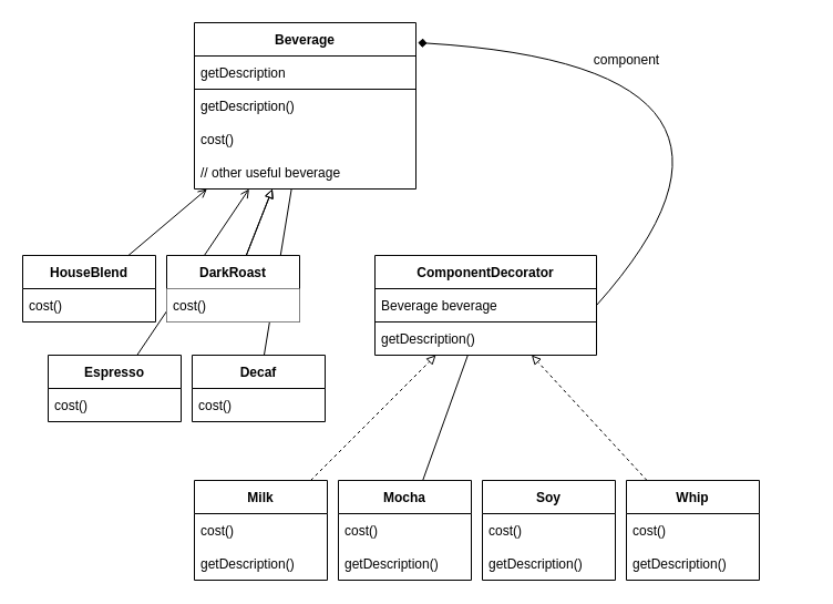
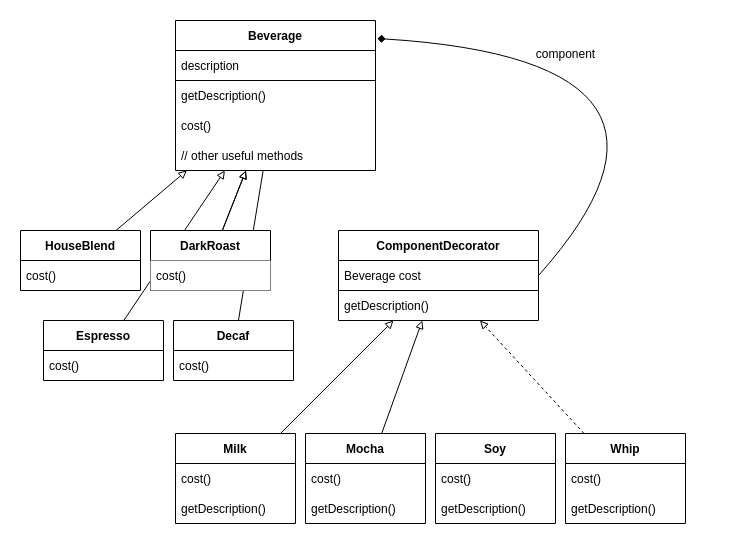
- <mxCell id="5" value="getDescription" style="text;strokeColor=default;fillColor=none;align=left;verticalAlign=middle;spacingLeft=4;spacingRight=4;overflow=hidden;points=[[0,0.5],[1,0.5]];portConstraint=eastwest;rotatable=0;" vertex="1" parent="4"><mxGeometry y="30" width="200" height="30" as="geometry" /></mxCell>
+ <mxCell id="5" value="description" style="text;strokeColor=default;fillColor=none;align=left;verticalAlign=middle;spacingLeft=4;spacingRight=4;overflow=hidden;points=[[0,0.5],[1,0.5]];portConstraint=eastwest;rotatable=0;" vertex="1" parent="4"><mxGeometry y="30" width="200" height="30" as="geometry" /></mxCell>
- <mxCell id="8" value="// other useful beverage" style="text;strokeColor=none;fillColor=none;align=left;verticalAlign=middle;spacingLeft=4;spacingRight=4;overflow=hidden;points=[[0,0.5],[1,0.5]];portConstraint=eastwest;rotatable=0;" parent="4" vertex="1"><mxGeometry y="120" width="200" height="30" as="geometry" /></mxCell>
+ <mxCell id="8" value="// other useful methods" style="text;strokeColor=none;fillColor=none;align=left;verticalAlign=middle;spacingLeft=4;spacingRight=4;overflow=hidden;points=[[0,0.5],[1,0.5]];portConstraint=eastwest;rotatable=0;" parent="4" vertex="1"><mxGeometry y="120" width="200" height="30" as="geometry" /></mxCell>
- <mxCell id="11" value="" style="endArrow=open;html=1;rounded=0;endFill=0;" parent="1" source="9" target="4" edge="1"><mxGeometry width="50" height="50" relative="1" as="geometry"><mxPoint x="193" y="285" as="sourcePoint" /><mxPoint x="193" y="335" as="targetPoint" /></mxGeometry></mxCell>
+ <mxCell id="11" value="" style="endArrow=block;html=1;rounded=0;endFill=0;" parent="1" source="9" target="4" edge="1"><mxGeometry width="50" height="50" relative="1" as="geometry"><mxPoint x="193" y="285" as="sourcePoint" /><mxPoint x="193" y="335" as="targetPoint" /></mxGeometry></mxCell>
- <mxCell id="3" value="" style="endArrow=open;html=1;rounded=0;endFill=0;" edge="1" parent="1" source="21" target="4"><mxGeometry width="50" height="50" relative="1" as="geometry"><mxPoint x="137.727" y="240" as="sourcePoint" /><mxPoint x="203.182" y="180" as="targetPoint" /></mxGeometry></mxCell>
+ <mxCell id="3" value="" style="endArrow=block;html=1;rounded=0;endFill=0;" edge="1" parent="1" source="21" target="4"><mxGeometry width="50" height="50" relative="1" as="geometry"><mxPoint x="137.727" y="240" as="sourcePoint" /><mxPoint x="203.182" y="180" as="targetPoint" /></mxGeometry></mxCell>
- <mxCell id="13" value="Beverage beverage" style="text;strokeColor=default;fillColor=none;align=left;verticalAlign=middle;spacingLeft=4;spacingRight=4;overflow=hidden;points=[[0,0.5],[1,0.5]];portConstraint=eastwest;rotatable=0;" parent="12" vertex="1"><mxGeometry y="30" width="200" height="30" as="geometry" /></mxCell>
+ <mxCell id="13" value="Beverage cost" style="text;strokeColor=default;fillColor=none;align=left;verticalAlign=middle;spacingLeft=4;spacingRight=4;overflow=hidden;points=[[0,0.5],[1,0.5]];portConstraint=eastwest;rotatable=0;" parent="12" vertex="1"><mxGeometry y="30" width="200" height="30" as="geometry" /></mxCell>
- <mxCell id="38" value="" style="endArrow=none;html=1;rounded=0;endFill=0;" edge="1" parent="1" source="29" target="12"><mxGeometry width="50" height="50" relative="1" as="geometry"><mxPoint x="287.488" y="470" as="sourcePoint" /><mxPoint x="391.349" y="360" as="targetPoint" /></mxGeometry></mxCell>
+ <mxCell id="38" value="" style="endArrow=block;html=1;rounded=0;endFill=0;" edge="1" parent="1" source="29" target="12"><mxGeometry width="50" height="50" relative="1" as="geometry"><mxPoint x="287.488" y="470" as="sourcePoint" /><mxPoint x="391.349" y="360" as="targetPoint" /></mxGeometry></mxCell>
- <mxCell id="18" value="" style="endArrow=block;html=1;rounded=0;endFill=0;dashed=1;" parent="1" source="15" target="12" edge="1"><mxGeometry width="50" height="50" relative="1" as="geometry"><mxPoint x="195.714" y="240" as="sourcePoint" /><mxPoint x="249.286" y="150" as="targetPoint" /></mxGeometry></mxCell>
+ <mxCell id="18" value="" style="endArrow=block;html=1;rounded=0;endFill=0;" parent="1" source="15" target="12" edge="1"><mxGeometry width="50" height="50" relative="1" as="geometry"><mxPoint x="195.714" y="240" as="sourcePoint" /><mxPoint x="249.286" y="150" as="targetPoint" /></mxGeometry></mxCell>
